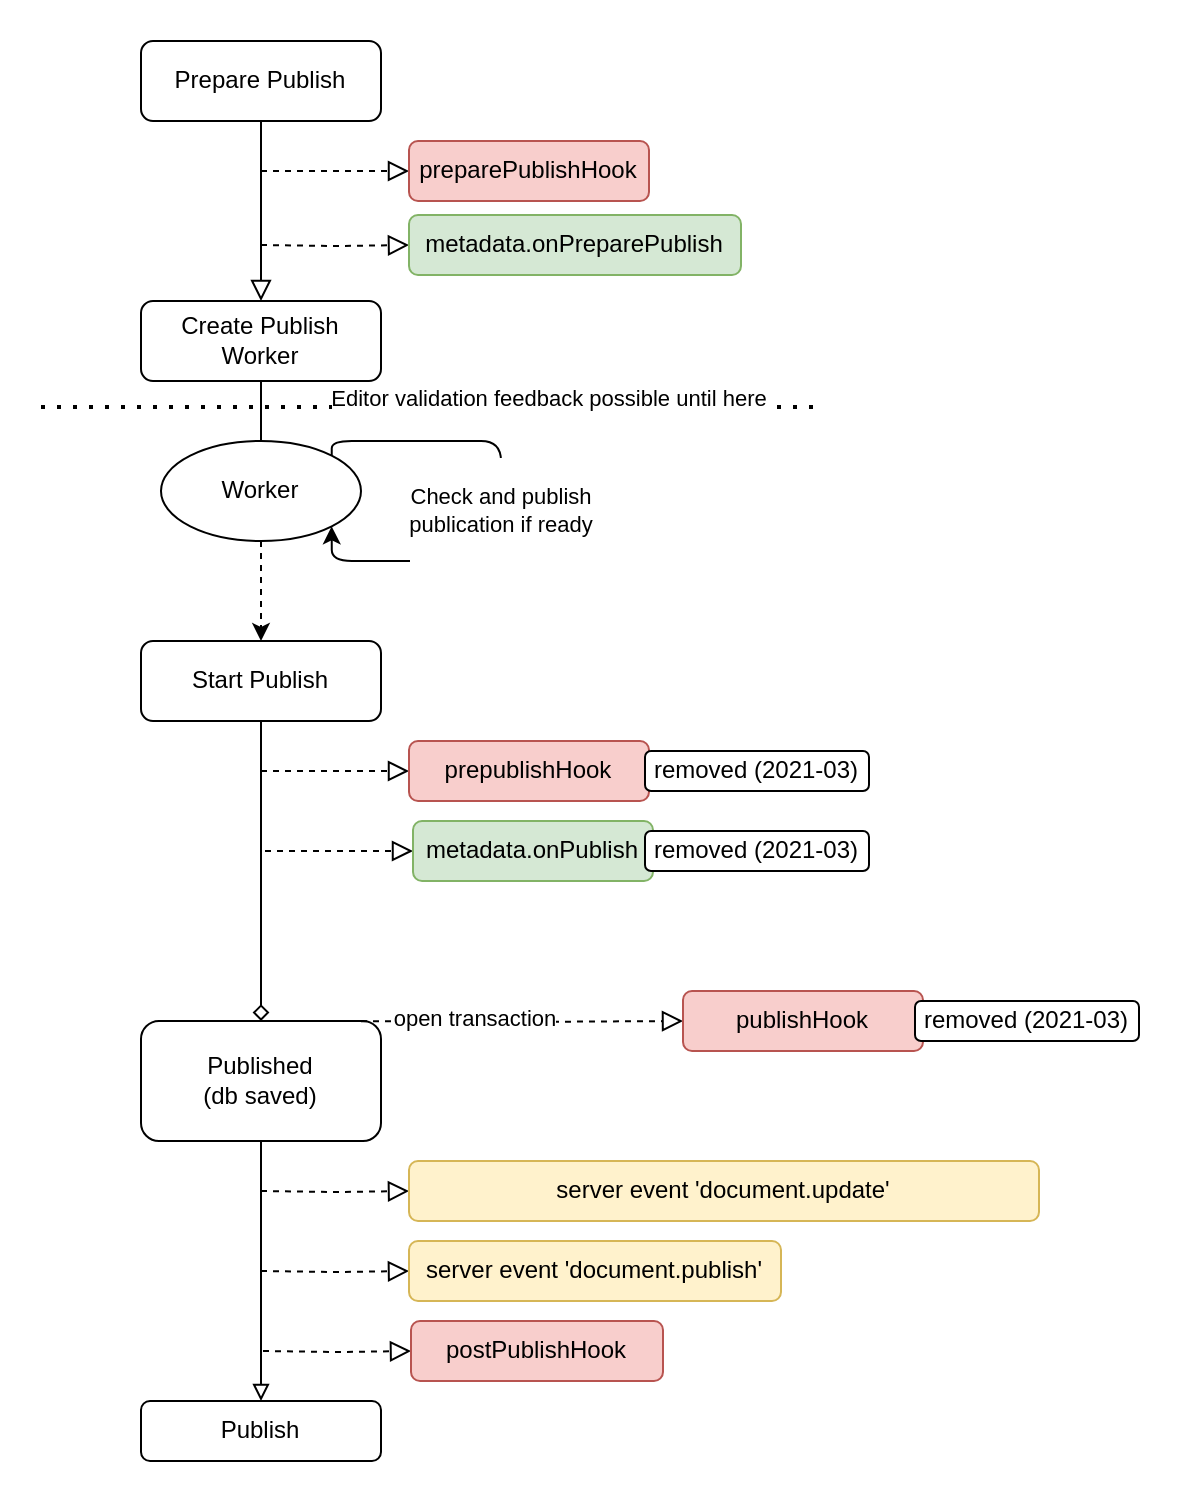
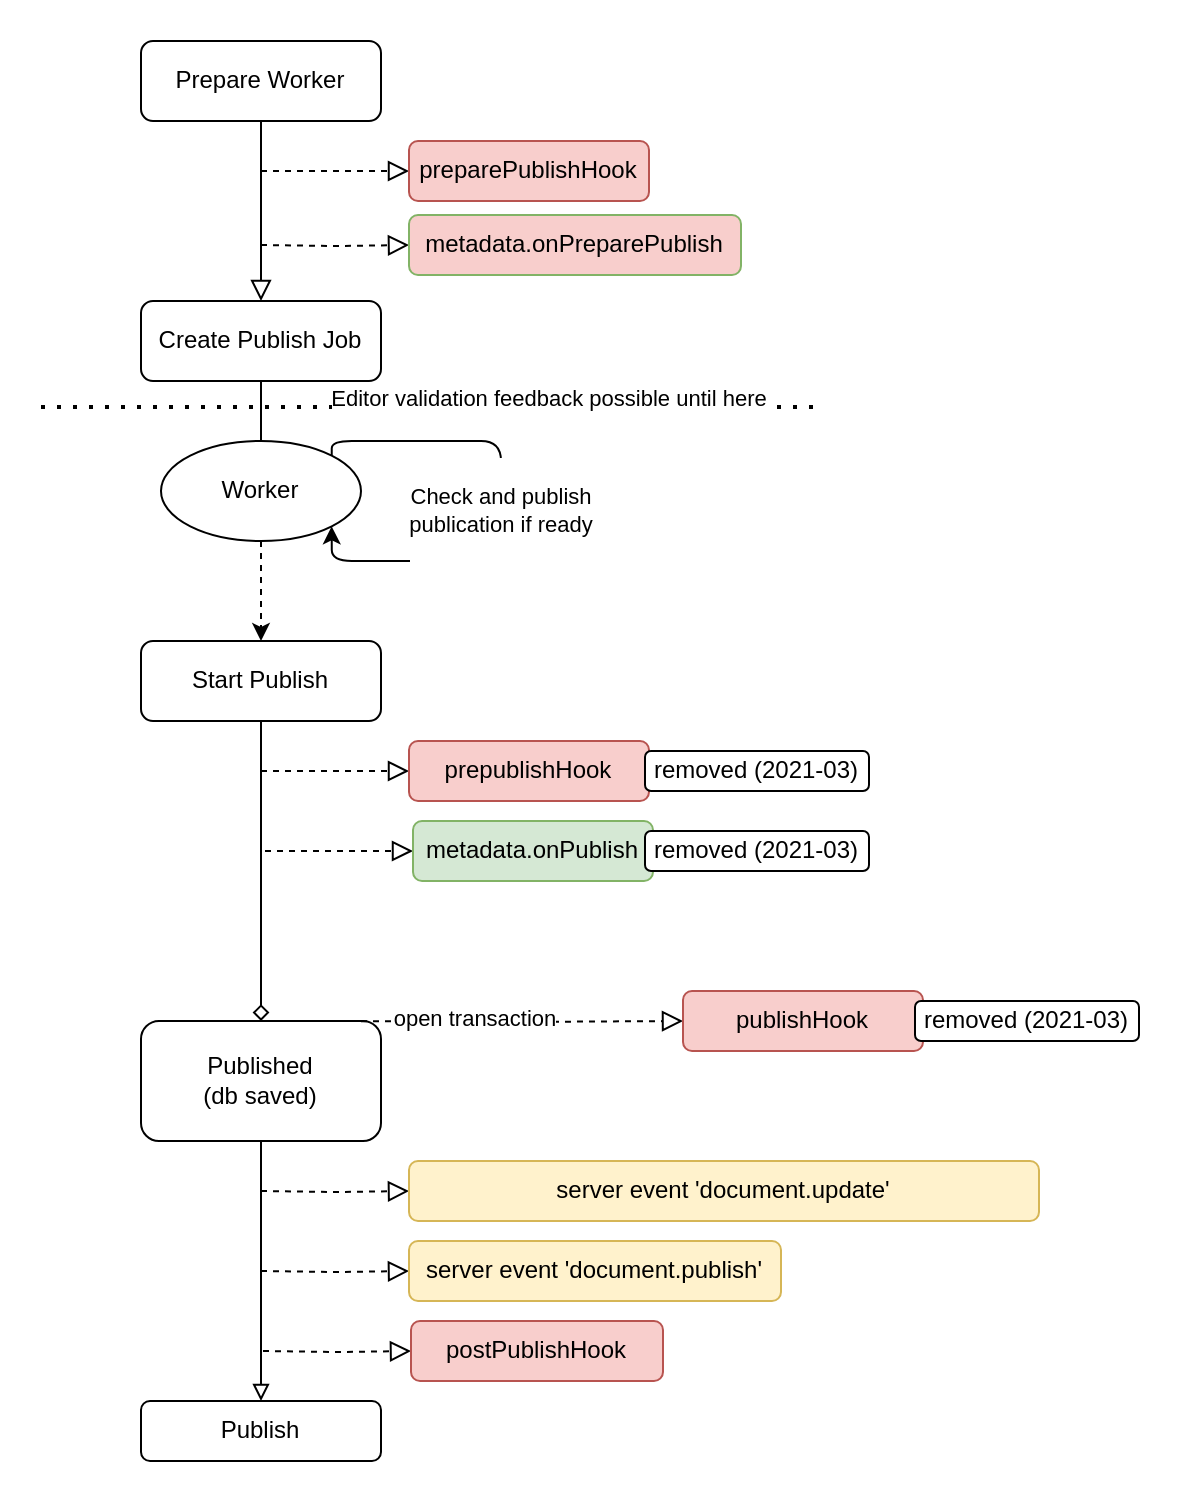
- <mxCell id="3" value="Prepare Publish" style="rounded=1;whiteSpace=wrap;html=1;fontSize=12;glass=0;strokeWidth=1;shadow=0;" parent="1" vertex="1"><mxGeometry x="70" y="20" width="120" height="40" as="geometry" /></mxCell>
+ <mxCell id="3" value="Prepare Worker" style="rounded=1;whiteSpace=wrap;html=1;fontSize=12;glass=0;strokeWidth=1;shadow=0;" parent="1" vertex="1"><mxGeometry x="70" y="20" width="120" height="40" as="geometry" /></mxCell>
- <mxCell id="7" value="metadata.onPreparePublish" style="rounded=1;whiteSpace=wrap;html=1;fontSize=12;glass=0;strokeWidth=1;shadow=0;fillColor=#d5e8d4;strokeColor=#82b366;" parent="1" vertex="1"><mxGeometry x="204" y="107" width="166" height="30" as="geometry" /></mxCell>
+ <mxCell id="7" value="metadata.onPreparePublish" style="rounded=1;whiteSpace=wrap;html=1;fontSize=12;glass=0;strokeWidth=1;shadow=0;fillColor=#f8cecc;strokeColor=#82b366;" parent="1" vertex="1"><mxGeometry x="204" y="107" width="166" height="30" as="geometry" /></mxCell>
- <mxCell id="9" value="Create Publish Worker" style="rounded=1;whiteSpace=wrap;html=1;fontSize=12;glass=0;strokeWidth=1;shadow=0;" parent="1" vertex="1"><mxGeometry x="70" y="150" width="120" height="40" as="geometry" /></mxCell>
+ <mxCell id="9" value="Create Publish Job" style="rounded=1;whiteSpace=wrap;html=1;fontSize=12;glass=0;strokeWidth=1;shadow=0;" parent="1" vertex="1"><mxGeometry x="70" y="150" width="120" height="40" as="geometry" /></mxCell>
